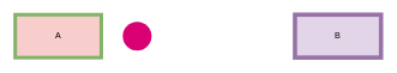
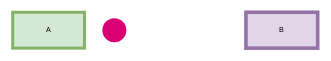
- <mxCell id="2" value="A" style="rounded=0;whiteSpace=wrap;html=1;strokeWidth=5;fillColor=#f8cecc;strokeColor=#82b366;" parent="1" vertex="1"><mxGeometry x="20" y="20" width="120" height="60" as="geometry" /></mxCell>
+ <mxCell id="2" value="A" style="rounded=0;whiteSpace=wrap;html=1;strokeWidth=5;fillColor=#d5e8d4;strokeColor=#82b366;" parent="1" vertex="1"><mxGeometry x="20" y="20" width="120" height="60" as="geometry" /></mxCell>
